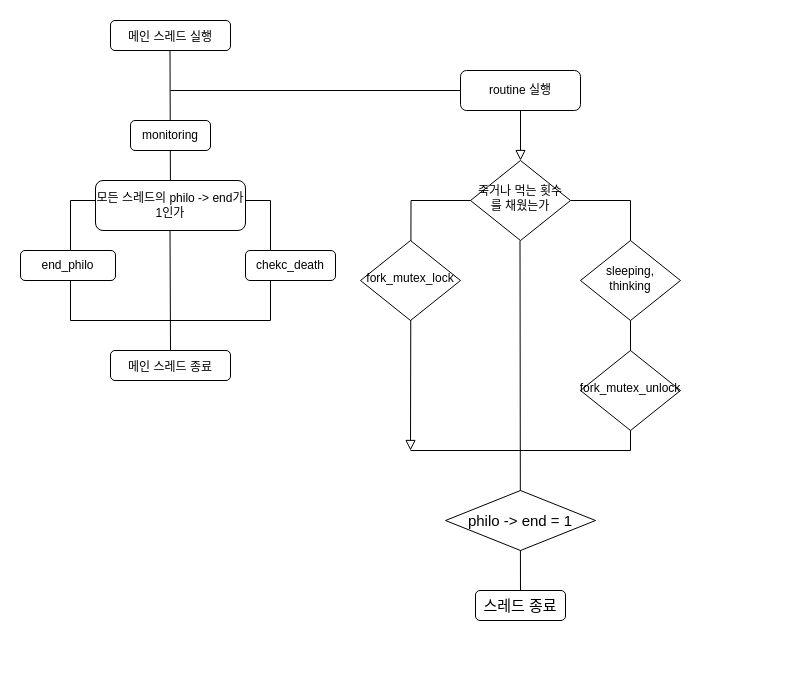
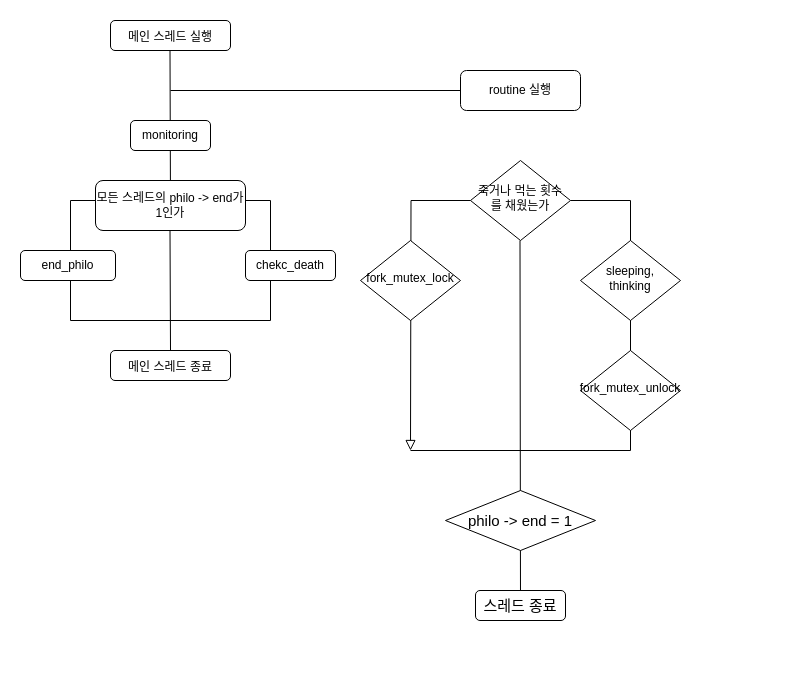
- <mxCell id="24" value="" style="rounded=0;html=1;jettySize=auto;orthogonalLoop=1;fontSize=11;endArrow=block;endFill=0;endSize=8;strokeWidth=1;shadow=0;labelBackgroundColor=none;edgeStyle=orthogonalEdgeStyle;" parent="12" source="14" target="17" edge="1"><mxGeometry relative="1" as="geometry" /></mxCell>
